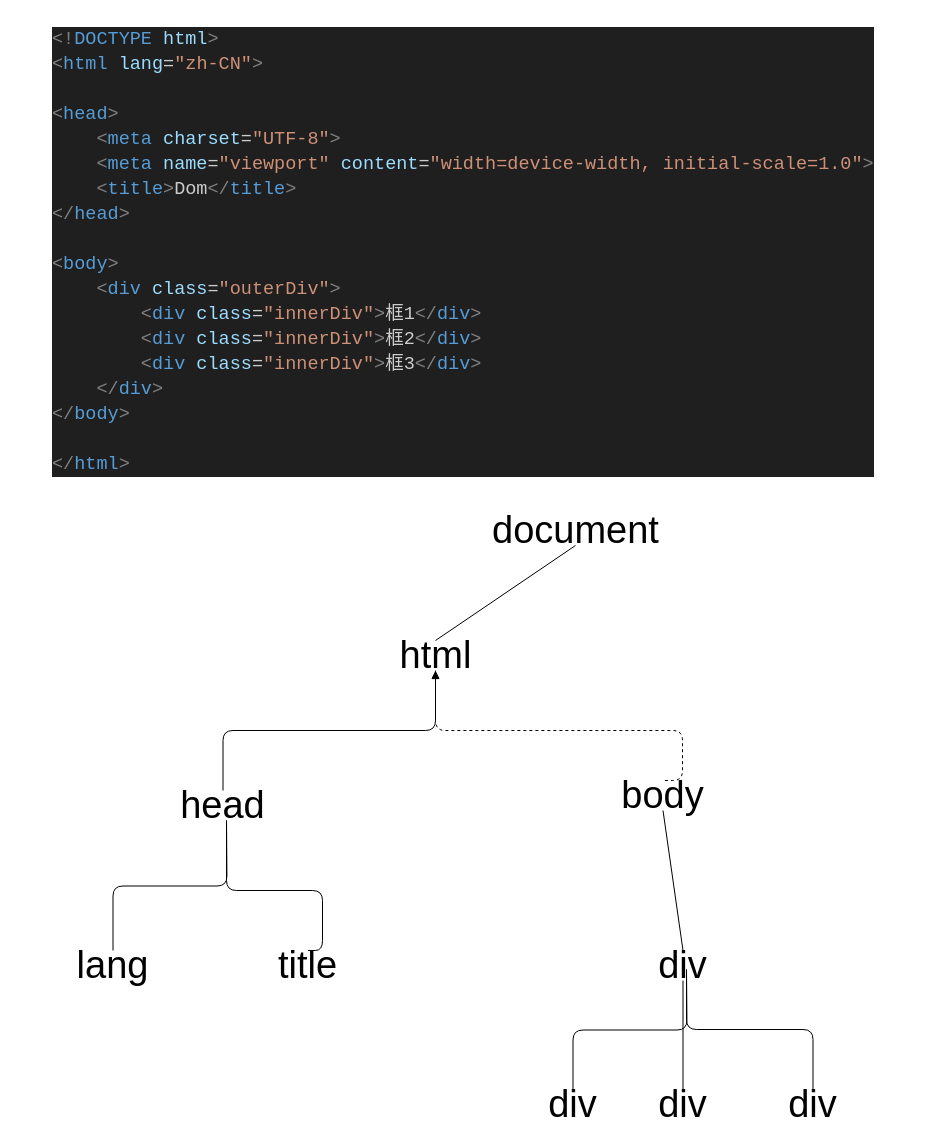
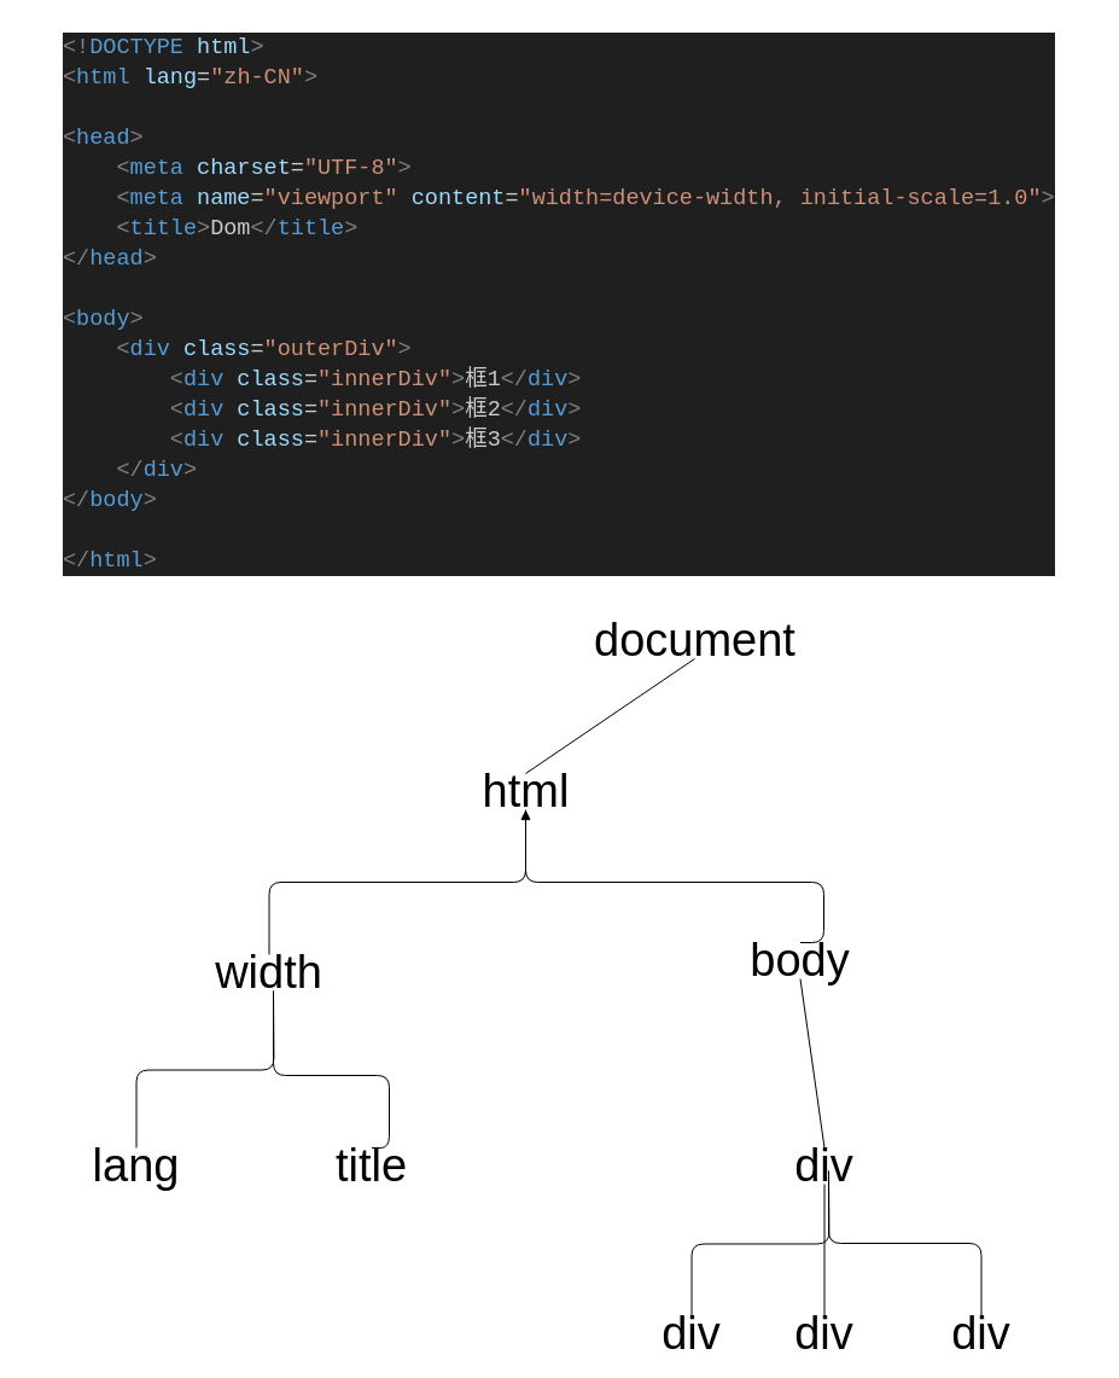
- <mxCell id="14" value="" style="endArrow=none;html=1;edgeStyle=orthogonalEdgeStyle;entryX=0.5;entryY=0;entryDx=0;entryDy=0;exitX=0.5;exitY=1;exitDx=0;exitDy=0;dashed=1;" edge="1" parent="1" source="5" target="7"><mxGeometry width="50" height="50" relative="1" as="geometry"><mxPoint x="450" y="710" as="sourcePoint" /><mxPoint x="520" y="700" as="targetPoint" /><Array as="points"><mxPoint x="435" y="730" /><mxPoint x="682" y="730" /></Array></mxGeometry></mxCell>
+ <mxCell id="14" value="" style="endArrow=none;html=1;edgeStyle=orthogonalEdgeStyle;entryX=0.5;entryY=0;entryDx=0;entryDy=0;exitX=0.5;exitY=1;exitDx=0;exitDy=0;" edge="1" parent="1" source="5" target="7"><mxGeometry width="50" height="50" relative="1" as="geometry"><mxPoint x="450" y="710" as="sourcePoint" /><mxPoint x="520" y="700" as="targetPoint" /><Array as="points"><mxPoint x="435" y="730" /><mxPoint x="682" y="730" /></Array></mxGeometry></mxCell>
- <mxCell id="6" value="&lt;font style=&quot;font-size: 38px;&quot;&gt;head&lt;/font&gt;" style="text;html=1;align=center;verticalAlign=middle;whiteSpace=wrap;rounded=0;" vertex="1" parent="1"><mxGeometry x="130" y="790" width="185" height="30" as="geometry" /></mxCell>
+ <mxCell id="6" value="&lt;font style=&quot;font-size: 38px;&quot;&gt;width&lt;/font&gt;" style="text;html=1;align=center;verticalAlign=middle;whiteSpace=wrap;rounded=0;" vertex="1" parent="1"><mxGeometry x="130" y="790" width="185" height="30" as="geometry" /></mxCell>
